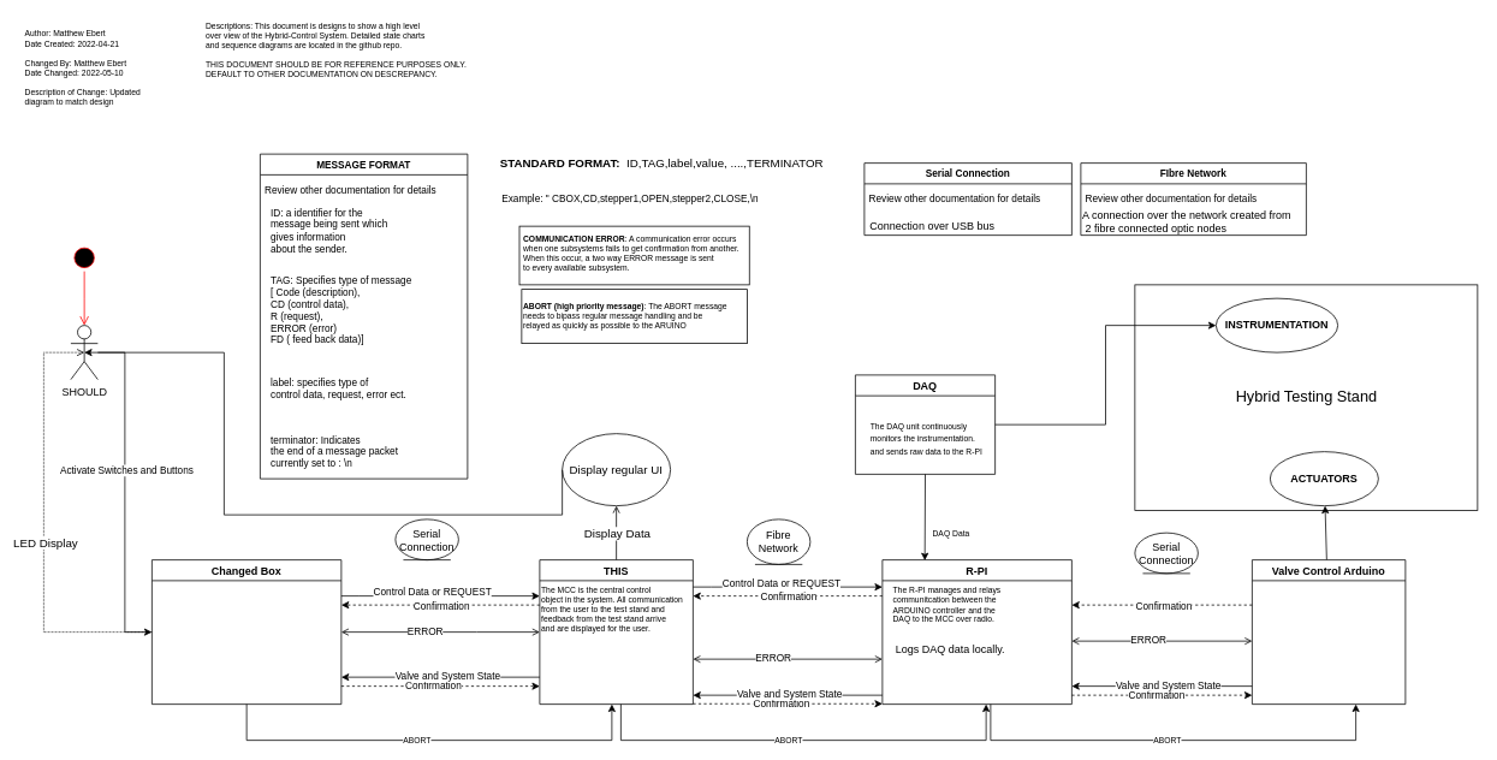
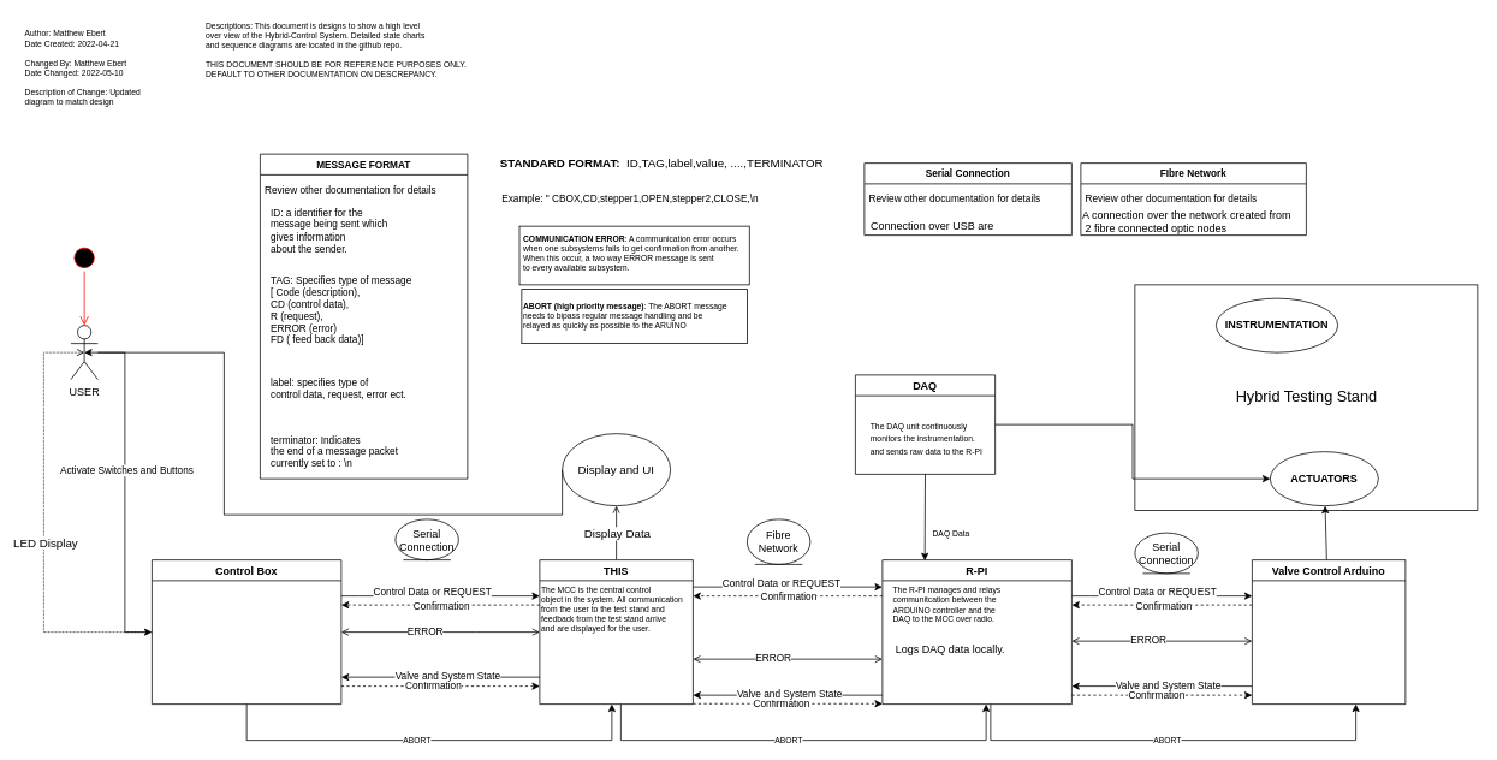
- <mxCell id="77" value="Connection over USB bus" style="text;html=1;align=center;verticalAlign=middle;resizable=0;points=[];autosize=1;strokeColor=none;fillColor=none;" parent="75" vertex="1"><mxGeometry y="60" width="150" height="20" as="geometry" /></mxCell>
+ <mxCell id="77" value="Connection over USB are" style="text;html=1;align=center;verticalAlign=middle;resizable=0;points=[];autosize=1;strokeColor=none;fillColor=none;" parent="75" vertex="1"><mxGeometry y="60" width="150" height="20" as="geometry" /></mxCell>
- <mxCell id="84" style="edgeStyle=orthogonalEdgeStyle;rounded=0;orthogonalLoop=1;jettySize=auto;html=1;entryX=0;entryY=0.5;entryDx=0;entryDy=0;" parent="1" source="85" target="83" edge="1"><mxGeometry relative="1" as="geometry" /></mxCell>
+ <mxCell id="84" style="edgeStyle=orthogonalEdgeStyle;rounded=0;orthogonalLoop=1;jettySize=auto;html=1;" parent="1" source="85" target="56" edge="1"><mxGeometry relative="1" as="geometry" /></mxCell>
- <mxCell id="9" value="SHOULD" style="shape=umlActor;verticalLabelPosition=bottom;verticalAlign=top;html=1;" parent="1" vertex="1"><mxGeometry x="78" y="360" width="30" height="60" as="geometry" /></mxCell>
+ <mxCell id="9" value="USER" style="shape=umlActor;verticalLabelPosition=bottom;verticalAlign=top;html=1;" parent="1" vertex="1"><mxGeometry x="78" y="360" width="30" height="60" as="geometry" /></mxCell>
- <mxCell id="70" value="Display regular UI" style="ellipse;whiteSpace=wrap;html=1;fontSize=13;" parent="1" vertex="1"><mxGeometry x="623" y="480" width="120" height="80" as="geometry" /></mxCell>
+ <mxCell id="70" value="Display and UI" style="ellipse;whiteSpace=wrap;html=1;fontSize=13;" parent="1" vertex="1"><mxGeometry x="623" y="480" width="120" height="80" as="geometry" /></mxCell>
- <mxCell id="16" value="Changed Box" style="swimlane;" parent="1" vertex="1"><mxGeometry x="168" y="620" width="210" height="160" as="geometry" /></mxCell>
+ <mxCell id="16" value="Control Box" style="swimlane;" parent="1" vertex="1"><mxGeometry x="168" y="620" width="210" height="160" as="geometry" /></mxCell>
+ <mxCell id="30" style="edgeStyle=orthogonalEdgeStyle;rounded=0;orthogonalLoop=1;jettySize=auto;html=1;entryX=0;entryY=0.25;entryDx=0;entryDy=0;" parent="1" source="34" target="42" edge="1"><mxGeometry relative="1" as="geometry"><Array as="points"><mxPoint x="1208" y="660" /><mxPoint x="1208" y="660" /></Array><mxPoint x="1398" y="650" as="targetPoint" /></mxGeometry></mxCell>
+ <mxCell id="31" value="Control Data or REQUEST" style="edgeLabel;html=1;align=center;verticalAlign=middle;resizable=0;points=[];" parent="30" vertex="1" connectable="0"><mxGeometry x="-0.407" relative="1" as="geometry"><mxPoint x="35" y="-5" as="offset" /></mxGeometry></mxCell>
